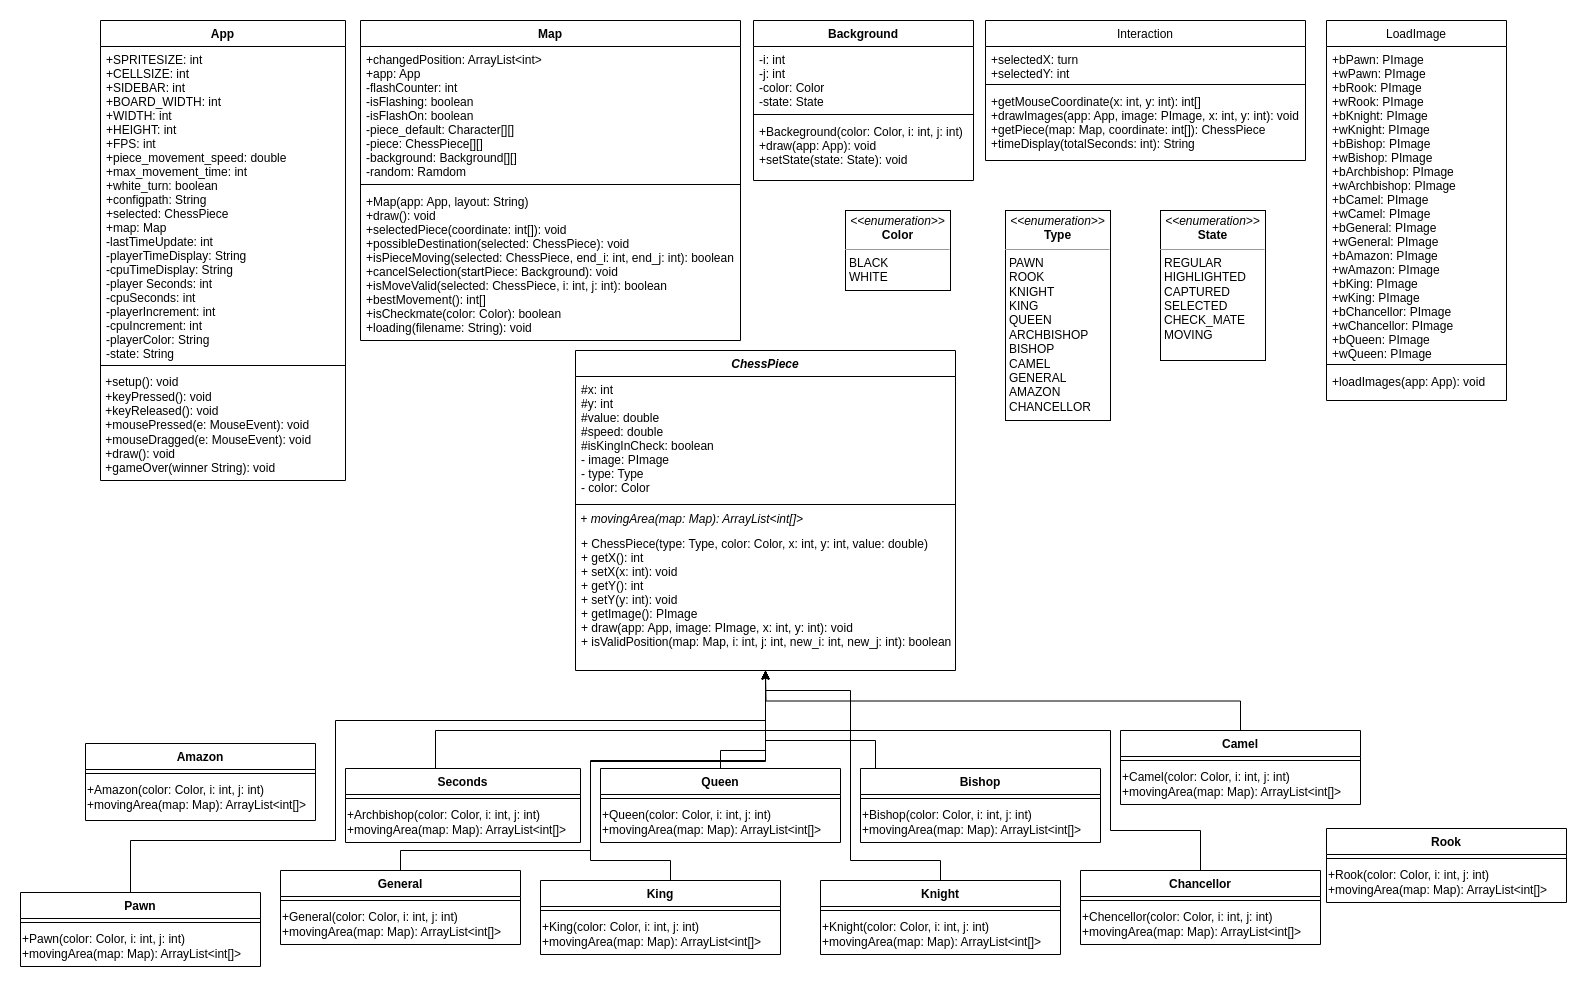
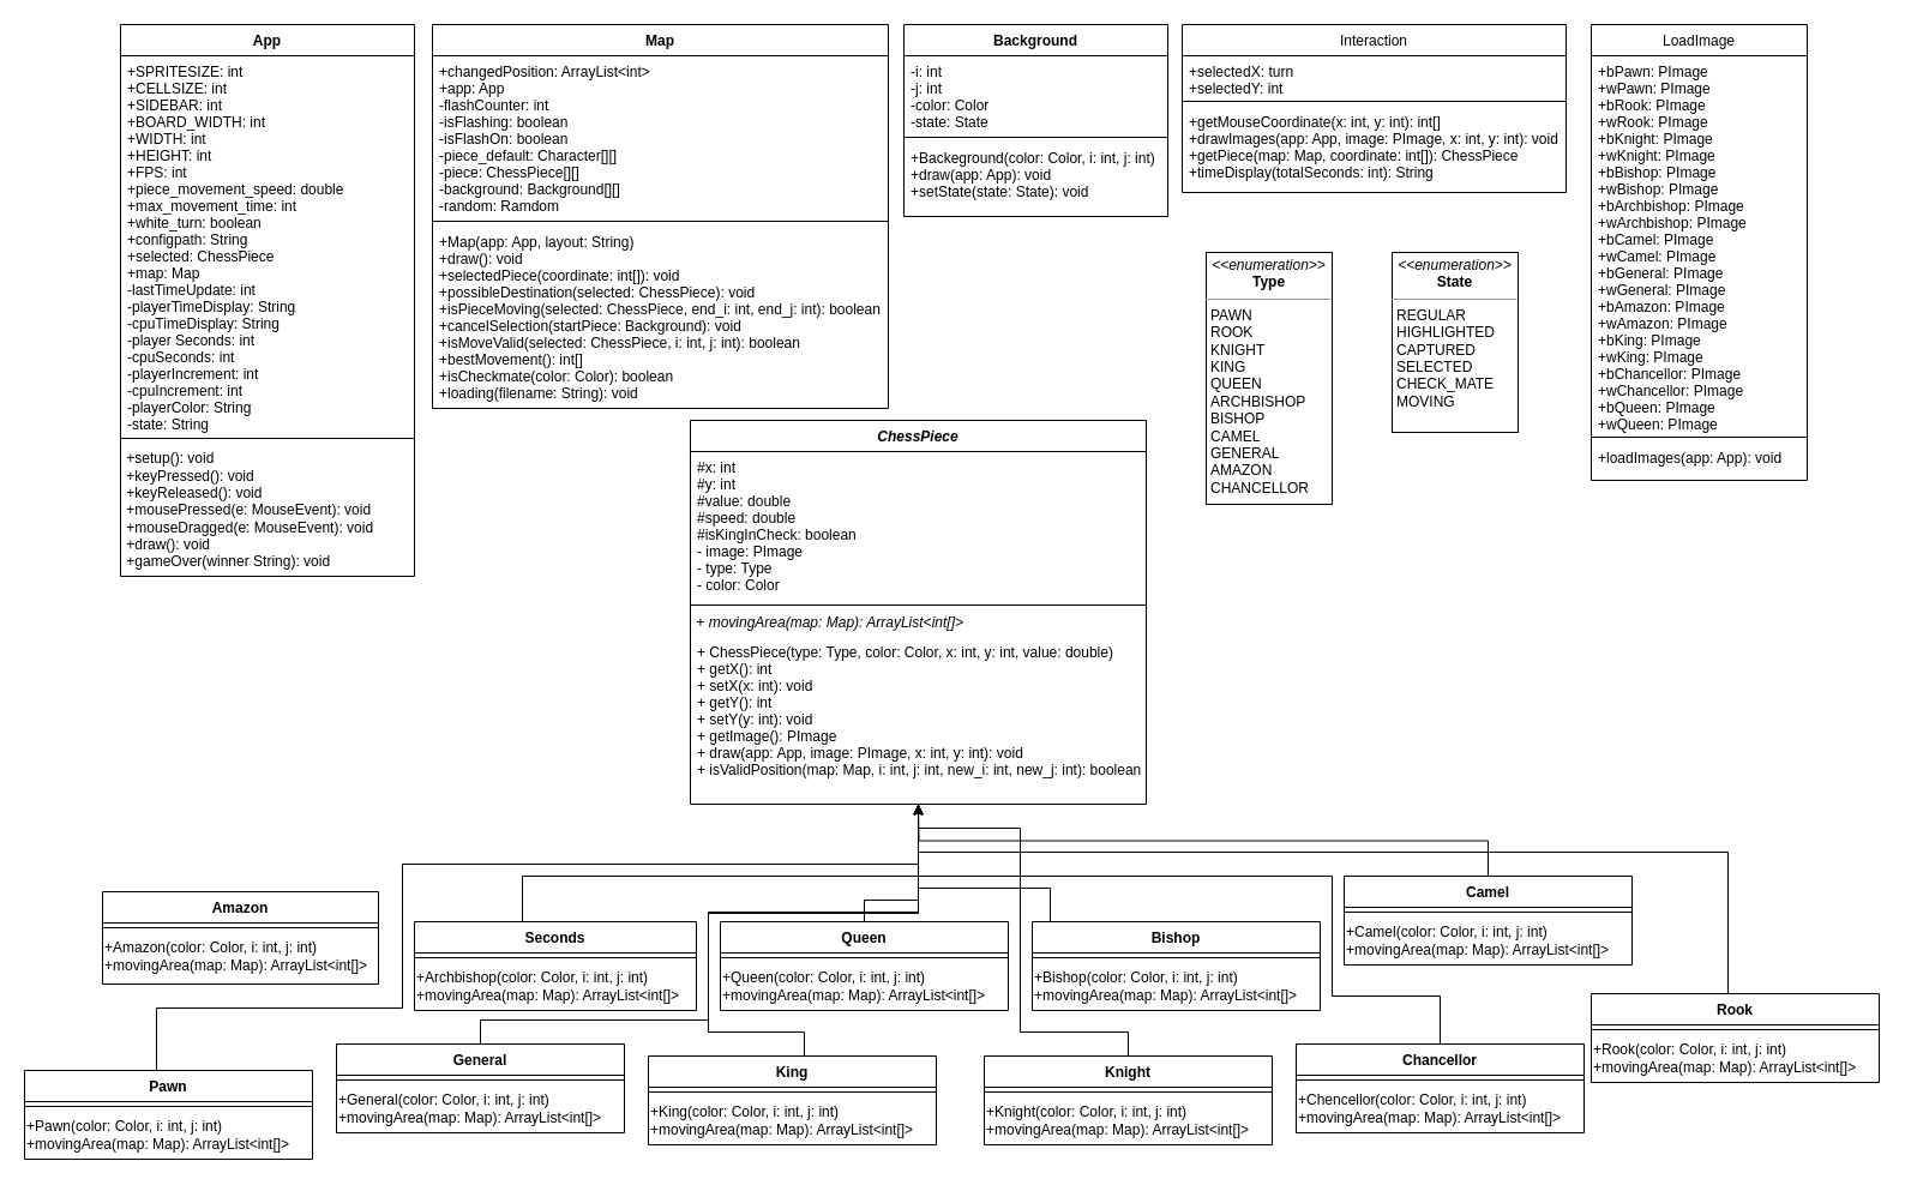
- <mxCell id="70" value="&lt;p style=&quot;margin:0px;margin-top:4px;text-align:center;&quot;&gt;&lt;i&gt;&amp;lt;&amp;lt;enumeration&amp;gt;&amp;gt;&lt;br&gt;&lt;/i&gt;&lt;b&gt;Color&lt;/b&gt;&lt;/p&gt;&lt;hr size=&quot;1&quot;&gt;&lt;p style=&quot;margin:0px;margin-left:4px;&quot;&gt;BLACK&lt;/p&gt;&lt;p style=&quot;margin:0px;margin-left:4px;&quot;&gt;WHITE&lt;/p&gt;" style="verticalAlign=top;align=left;overflow=fill;fontSize=12;fontFamily=Helvetica;html=1;whiteSpace=wrap;" vertex="1" parent="1"><mxGeometry x="845" y="210" width="105" height="80" as="geometry" /></mxCell>
+ <mxCell id="34" style="edgeStyle=orthogonalEdgeStyle;rounded=0;orthogonalLoop=1;jettySize=auto;html=1;exitX=0.5;exitY=0;exitDx=0;exitDy=0;entryX=0.5;entryY=1;entryDx=0;entryDy=0;" edge="1" parent="1" source="35" target="6"><mxGeometry relative="1" as="geometry"><Array as="points"><mxPoint x="1440" y="828" /><mxPoint x="1440" y="710" /><mxPoint x="765" y="710" /></Array></mxGeometry></mxCell>
